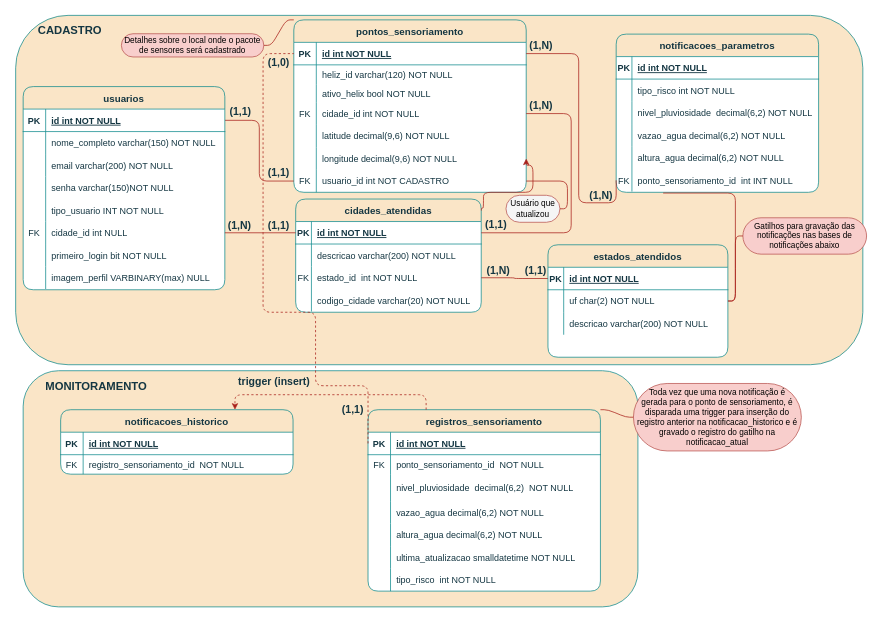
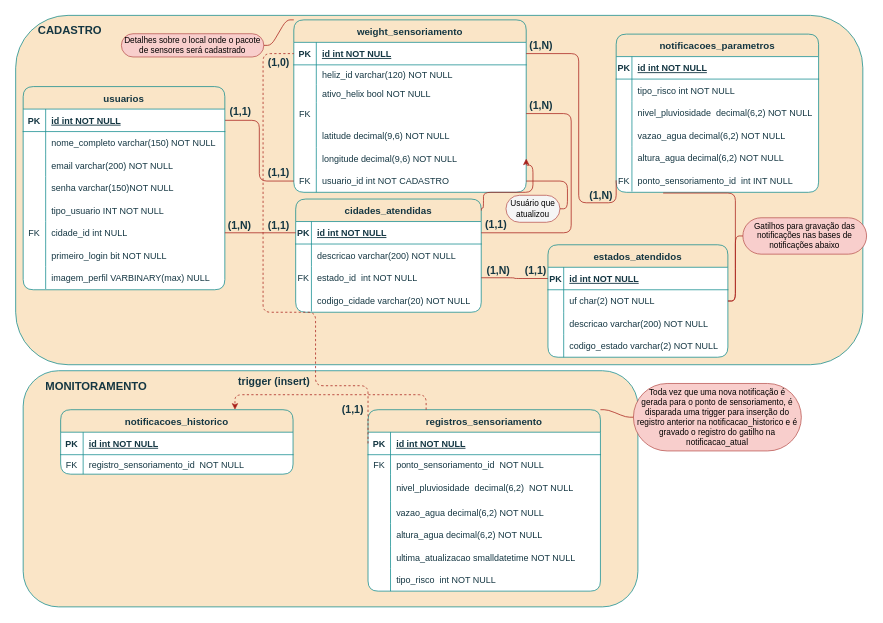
- <mxCell id="24" value="pontos_sensoriamento" style="shape=table;startSize=30;container=1;collapsible=1;childLayout=tableLayout;fixedRows=1;rowLines=0;fontStyle=1;align=center;resizeLast=1;fontSize=13;swimlaneFillColor=default;fillColor=#FAE5C7;strokeColor=#0F8B8D;fontColor=#143642;rounded=1;" parent="1" vertex="1"><mxGeometry x="391" y="26" width="310" height="230" as="geometry"><mxRectangle x="350" y="20" width="170" height="30" as="alternateBounds" /></mxGeometry></mxCell>
+ <mxCell id="24" value="weight_sensoriamento" style="shape=table;startSize=30;container=1;collapsible=1;childLayout=tableLayout;fixedRows=1;rowLines=0;fontStyle=1;align=center;resizeLast=1;fontSize=13;swimlaneFillColor=default;fillColor=#FAE5C7;strokeColor=#0F8B8D;fontColor=#143642;rounded=1;" parent="1" vertex="1"><mxGeometry x="391" y="26" width="310" height="230" as="geometry"><mxRectangle x="350" y="20" width="170" height="30" as="alternateBounds" /></mxGeometry></mxCell>
- <mxCell id="36" value="cidade_id int NOT NULL" style="shape=partialRectangle;overflow=hidden;connectable=0;fillColor=none;top=0;left=0;bottom=0;right=0;align=left;spacingLeft=6;fontStyle=0;strokeColor=#0F8B8D;fontColor=#143642;rounded=1;" parent="34" vertex="1"><mxGeometry x="30" width="280" height="30" as="geometry"><mxRectangle width="280" height="30" as="alternateBounds" /></mxGeometry></mxCell>
+ <mxCell id="155" value="codigo_estado varchar(2) NOT NULL" style="shape=partialRectangle;overflow=hidden;connectable=0;fillColor=none;top=0;left=0;bottom=0;right=0;align=left;spacingLeft=6;strokeColor=#0F8B8D;fontColor=#143642;rounded=1;" parent="153" vertex="1"><mxGeometry x="21.0" width="219" height="30" as="geometry"><mxRectangle width="219" height="30" as="alternateBounds" /></mxGeometry></mxCell>
